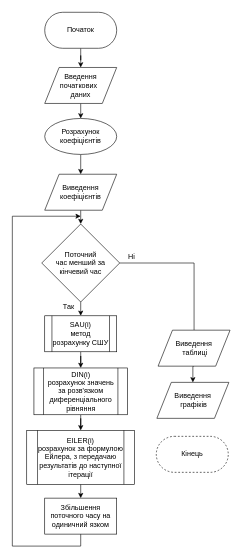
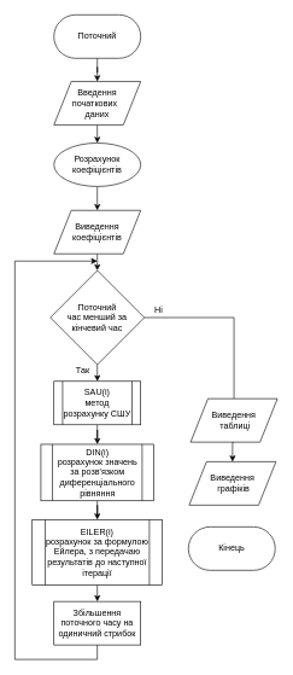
- <mxCell id="9" value="Початок" style="rounded=1;whiteSpace=wrap;html=1;arcSize=50;" parent="1" vertex="1"><mxGeometry x="74" y="20" width="120" height="60" as="geometry" /></mxCell>
+ <mxCell id="9" value="Поточний" style="rounded=1;whiteSpace=wrap;html=1;arcSize=50;" parent="1" vertex="1"><mxGeometry x="74" y="20" width="120" height="60" as="geometry" /></mxCell>
- <mxCell id="24" value="Кінець" style="rounded=1;whiteSpace=wrap;html=1;arcSize=50;dashed=1;" parent="1" vertex="1"><mxGeometry x="260" y="727" width="120" height="60" as="geometry" /></mxCell>
+ <mxCell id="24" value="Кінець" style="rounded=1;whiteSpace=wrap;html=1;arcSize=50;" parent="1" vertex="1"><mxGeometry x="260" y="727" width="120" height="60" as="geometry" /></mxCell>
- <mxCell id="26" value="Збільшення поточного часу на одиничний язком" style="rounded=0;whiteSpace=wrap;html=1;" parent="1" vertex="1"><mxGeometry x="74" y="830" width="120" height="60" as="geometry" /></mxCell>
+ <mxCell id="26" value="Збільшення поточного часу на одиничний стрибок" style="rounded=0;whiteSpace=wrap;html=1;" parent="1" vertex="1"><mxGeometry x="74" y="830" width="120" height="60" as="geometry" /></mxCell>
